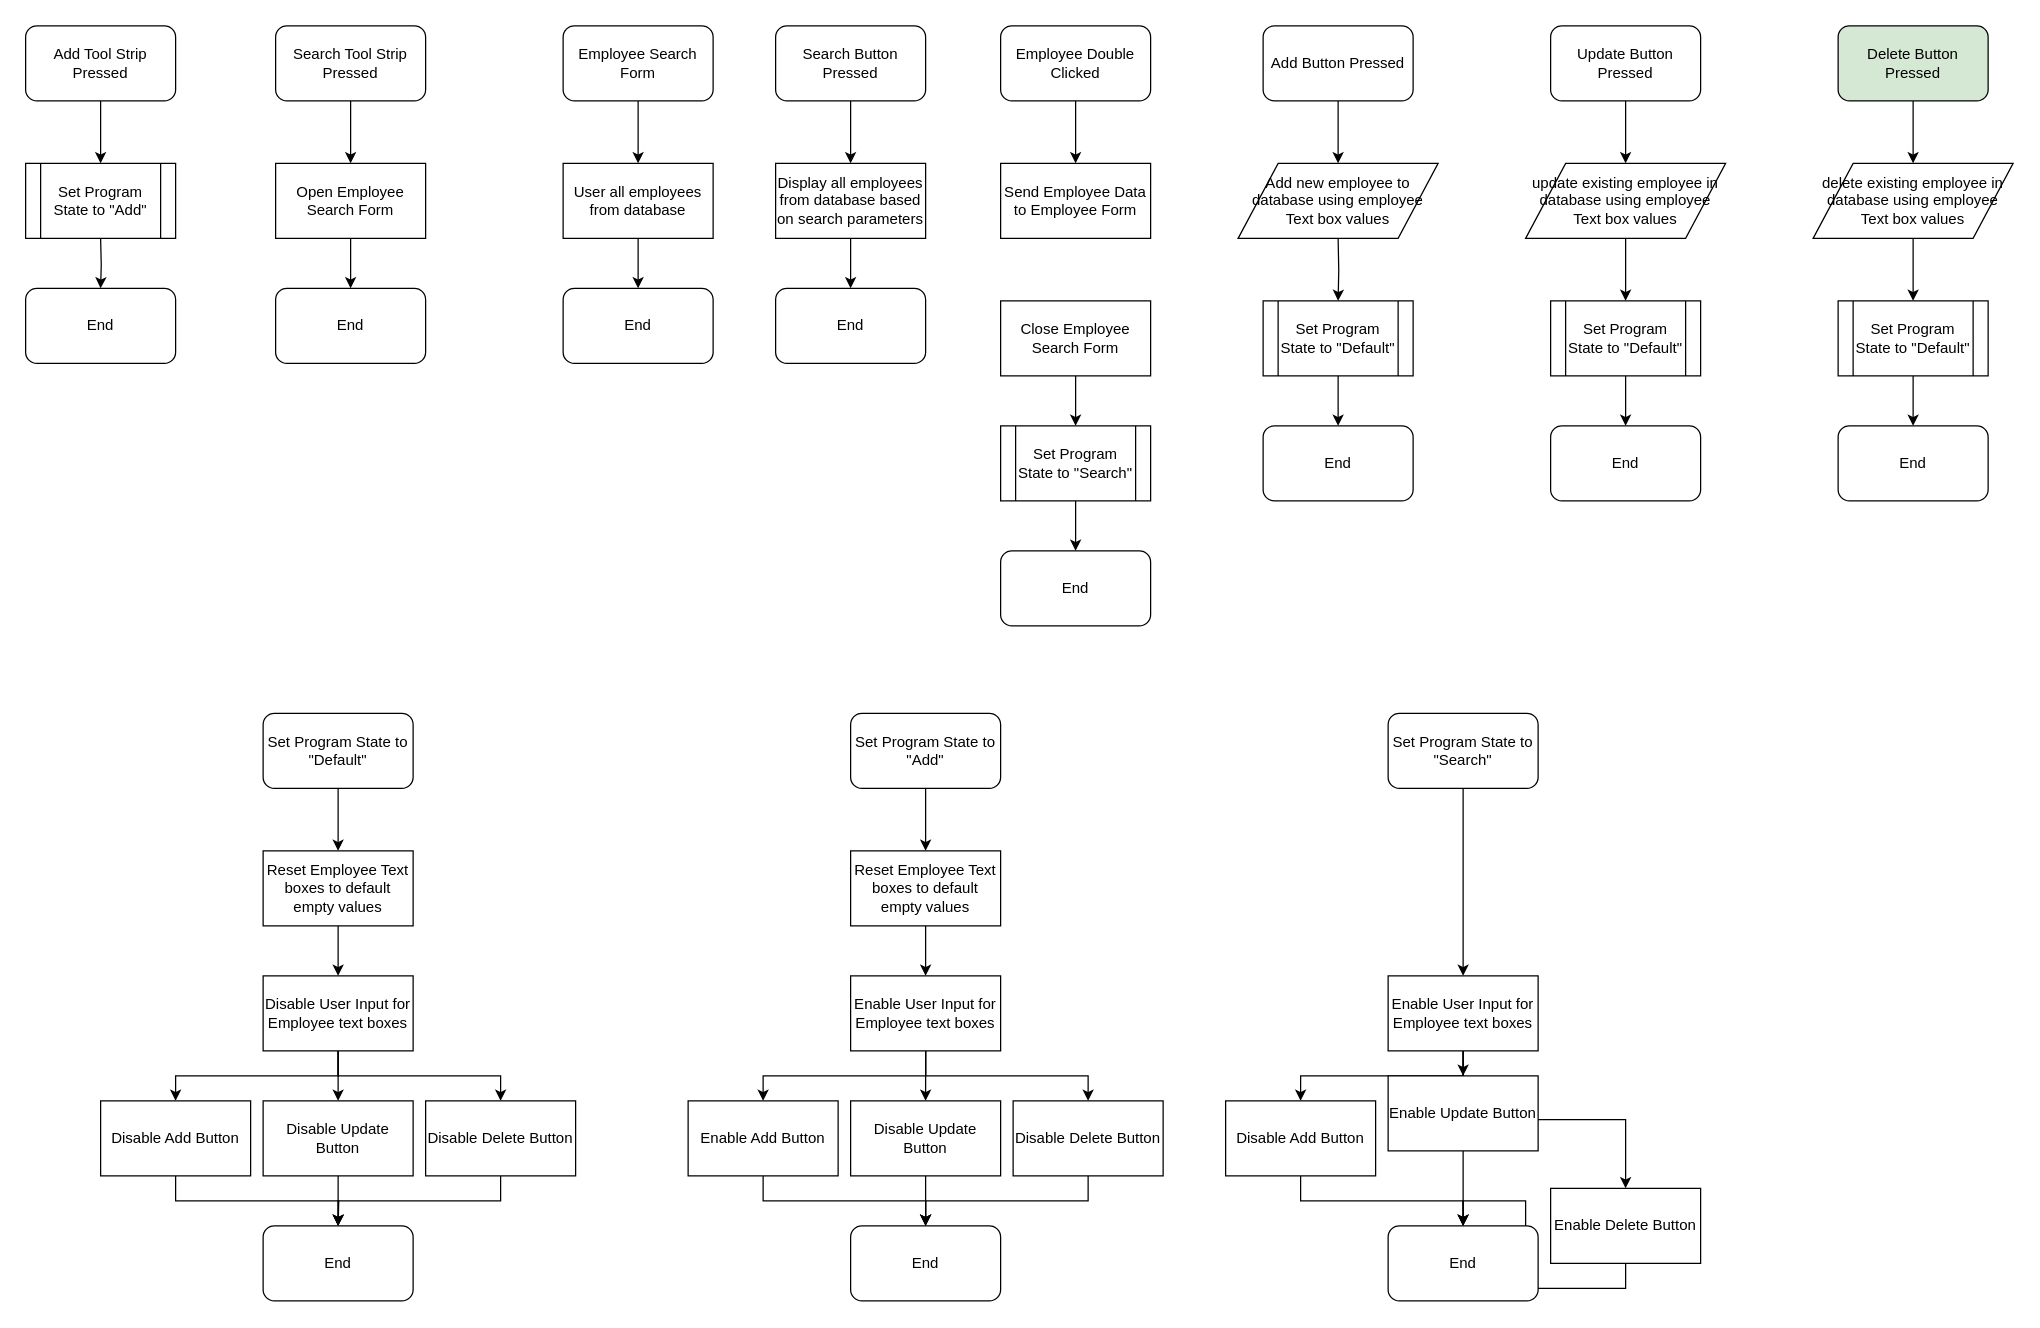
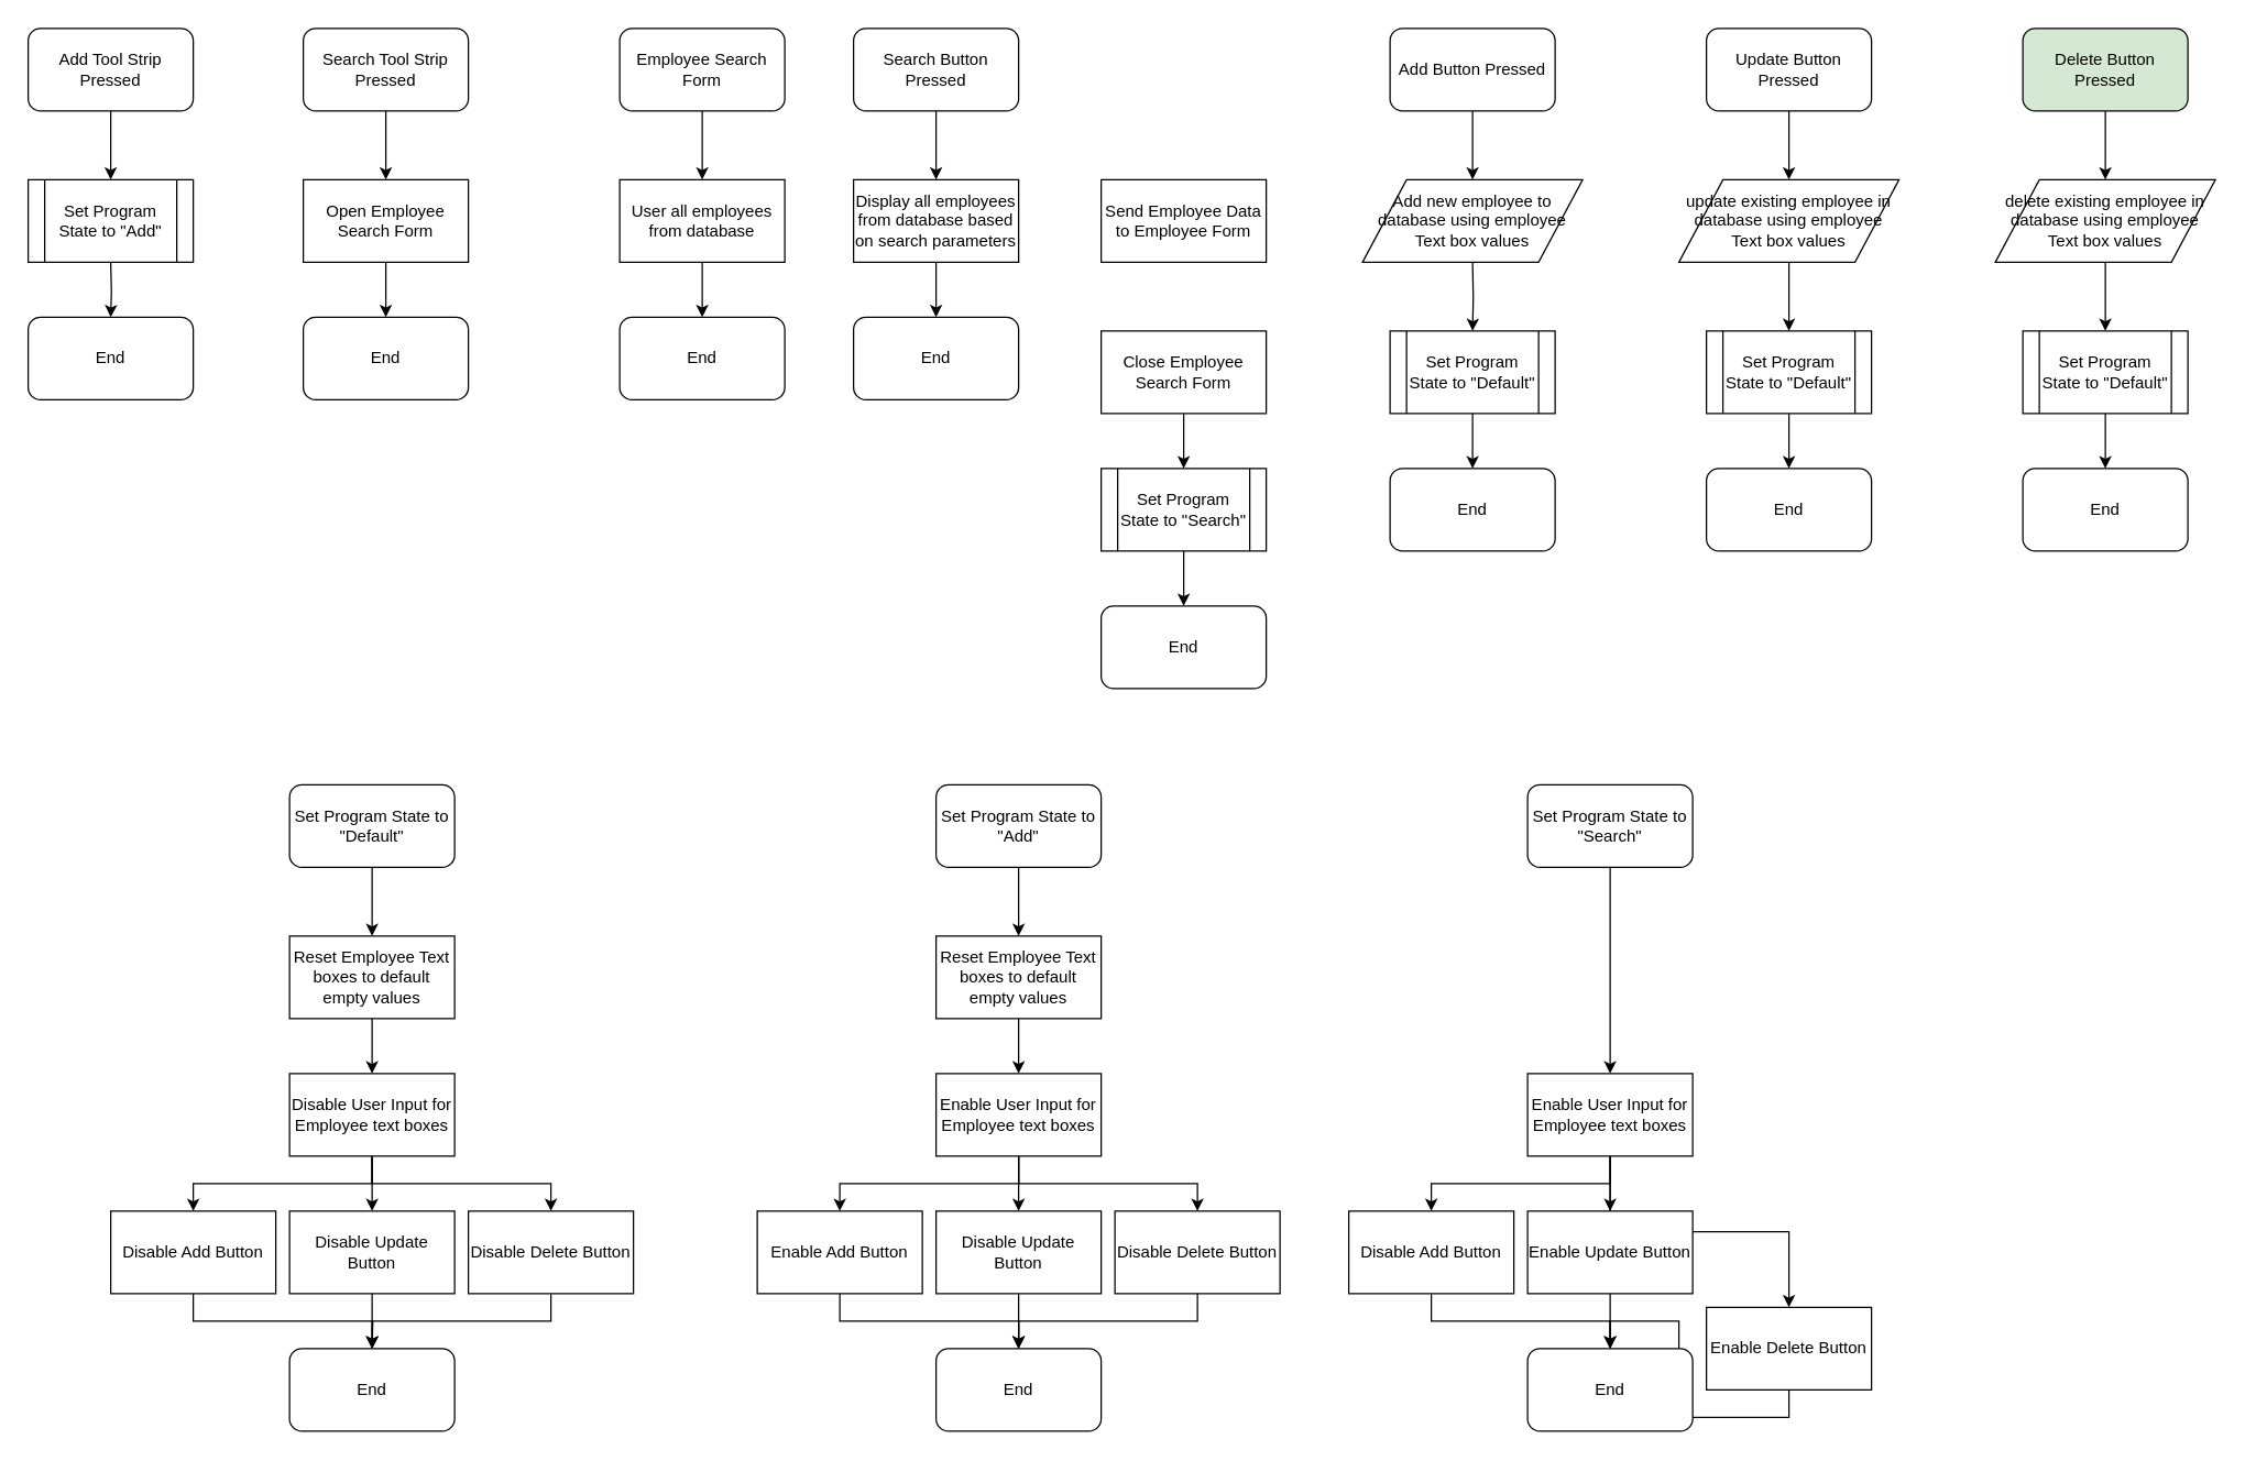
- <mxCell id="9" value="Employee Double Clicked" style="rounded=1;whiteSpace=wrap;html=1;" vertex="1" parent="1"><mxGeometry x="800" y="20" width="120" height="60" as="geometry" /></mxCell>
- <mxCell id="8" style="edgeStyle=orthogonalEdgeStyle;rounded=0;orthogonalLoop=1;jettySize=auto;html=1;exitX=0.5;exitY=1;exitDx=0;exitDy=0;entryX=0.5;entryY=0;entryDx=0;entryDy=0;" edge="1" parent="1" source="9" target="10"><mxGeometry relative="1" as="geometry" /></mxCell>
- <mxCell id="66" value="Enable Update Button" style="rounded=0;whiteSpace=wrap;html=1;" vertex="1" parent="1"><mxGeometry x="1110" y="860" width="120" height="60" as="geometry" /></mxCell>
+ <mxCell id="66" value="Enable Update Button" style="rounded=0;whiteSpace=wrap;html=1;" vertex="1" parent="1"><mxGeometry x="1110" y="880" width="120" height="60" as="geometry" /></mxCell>
